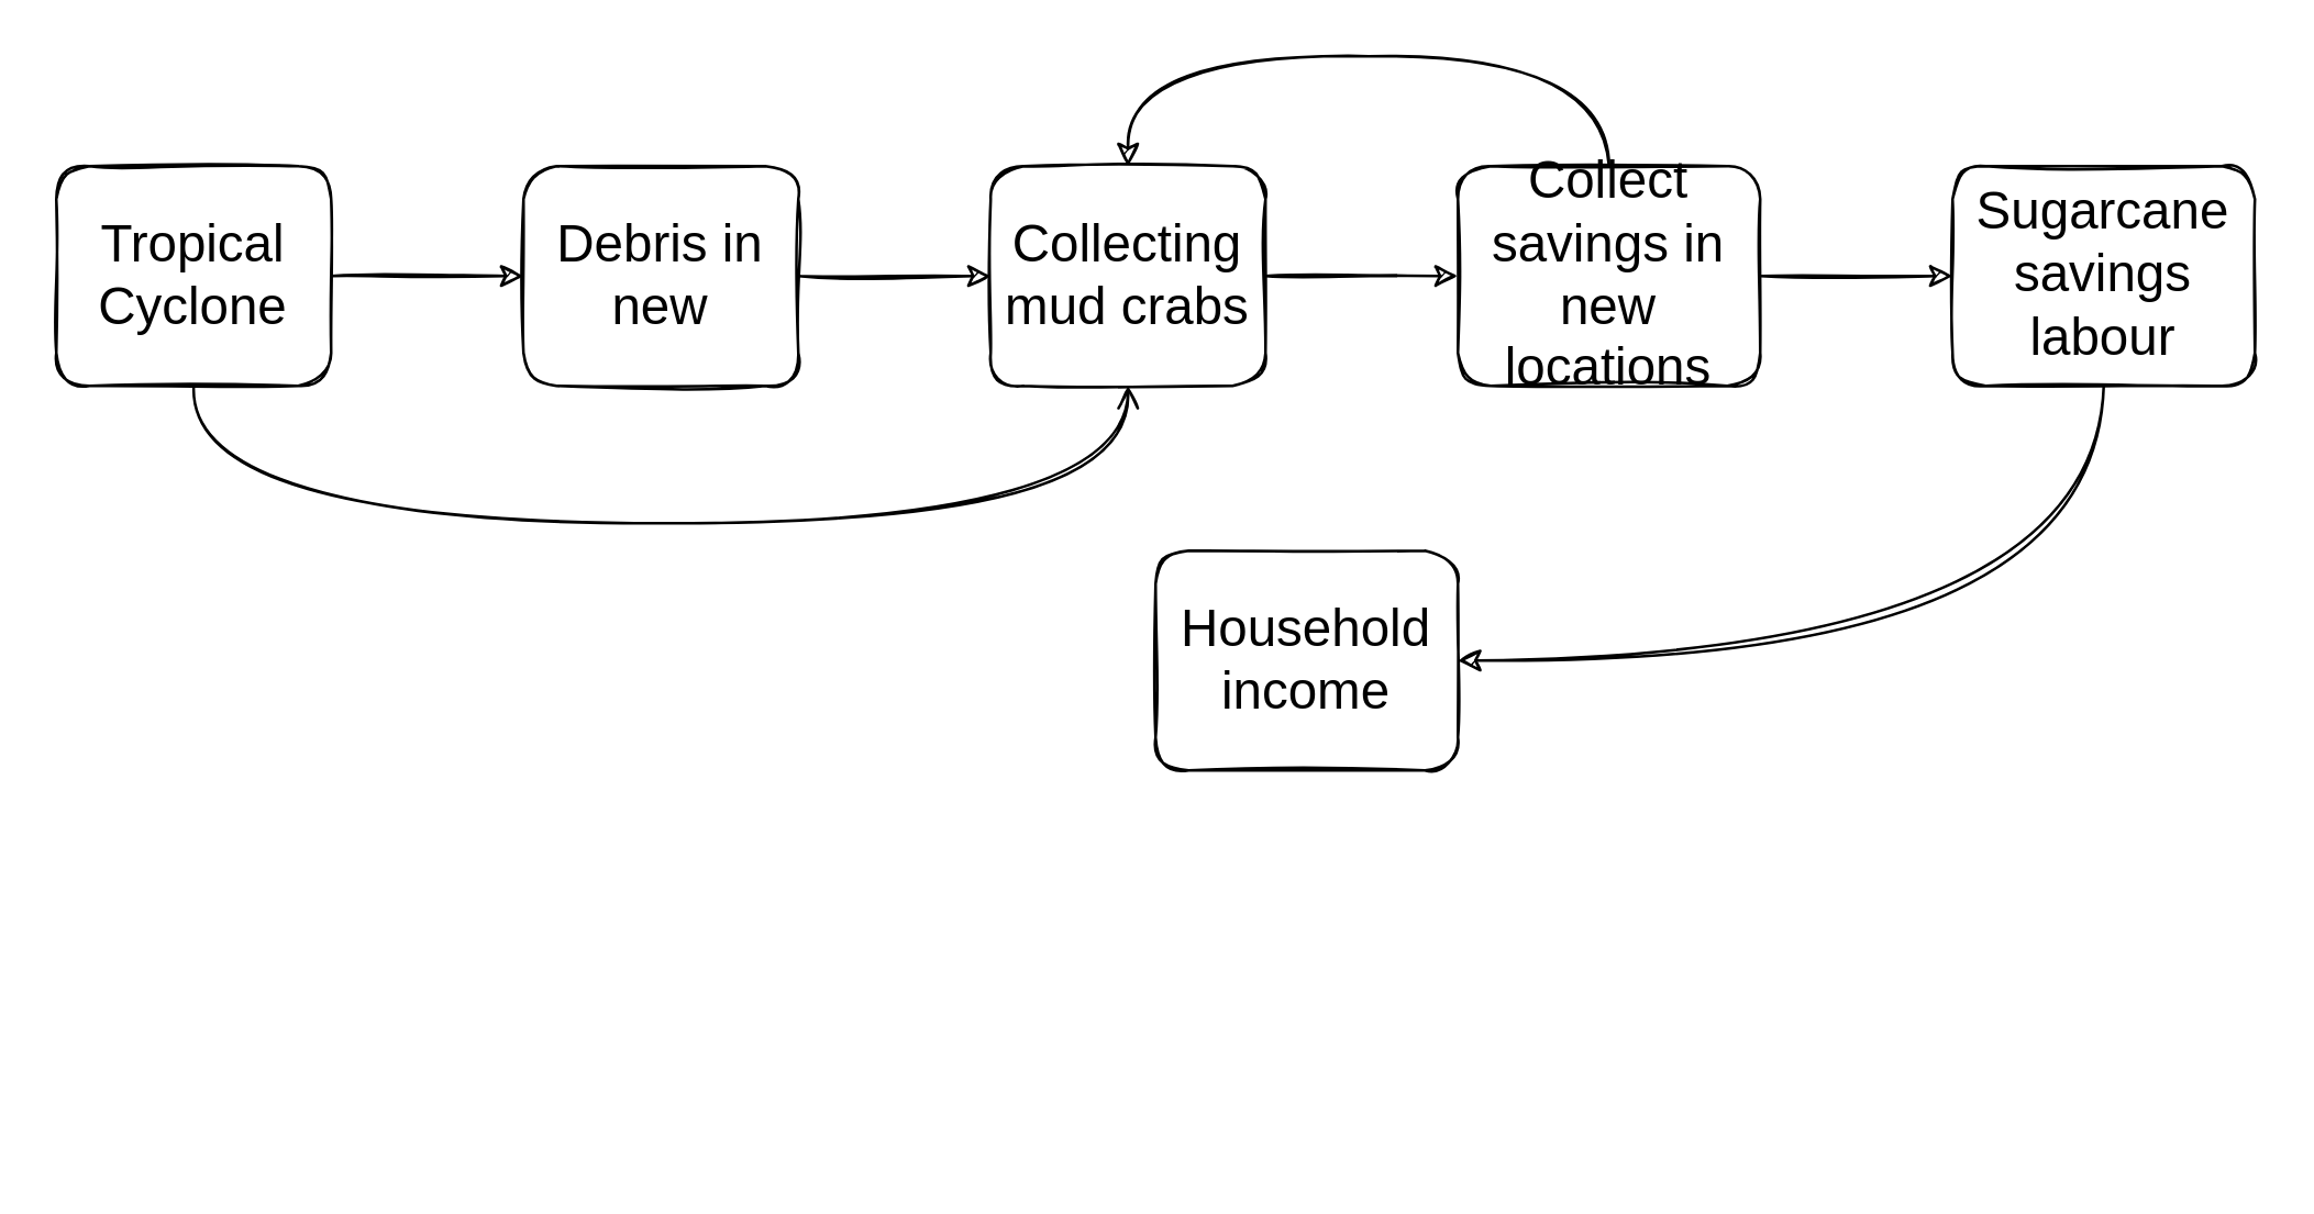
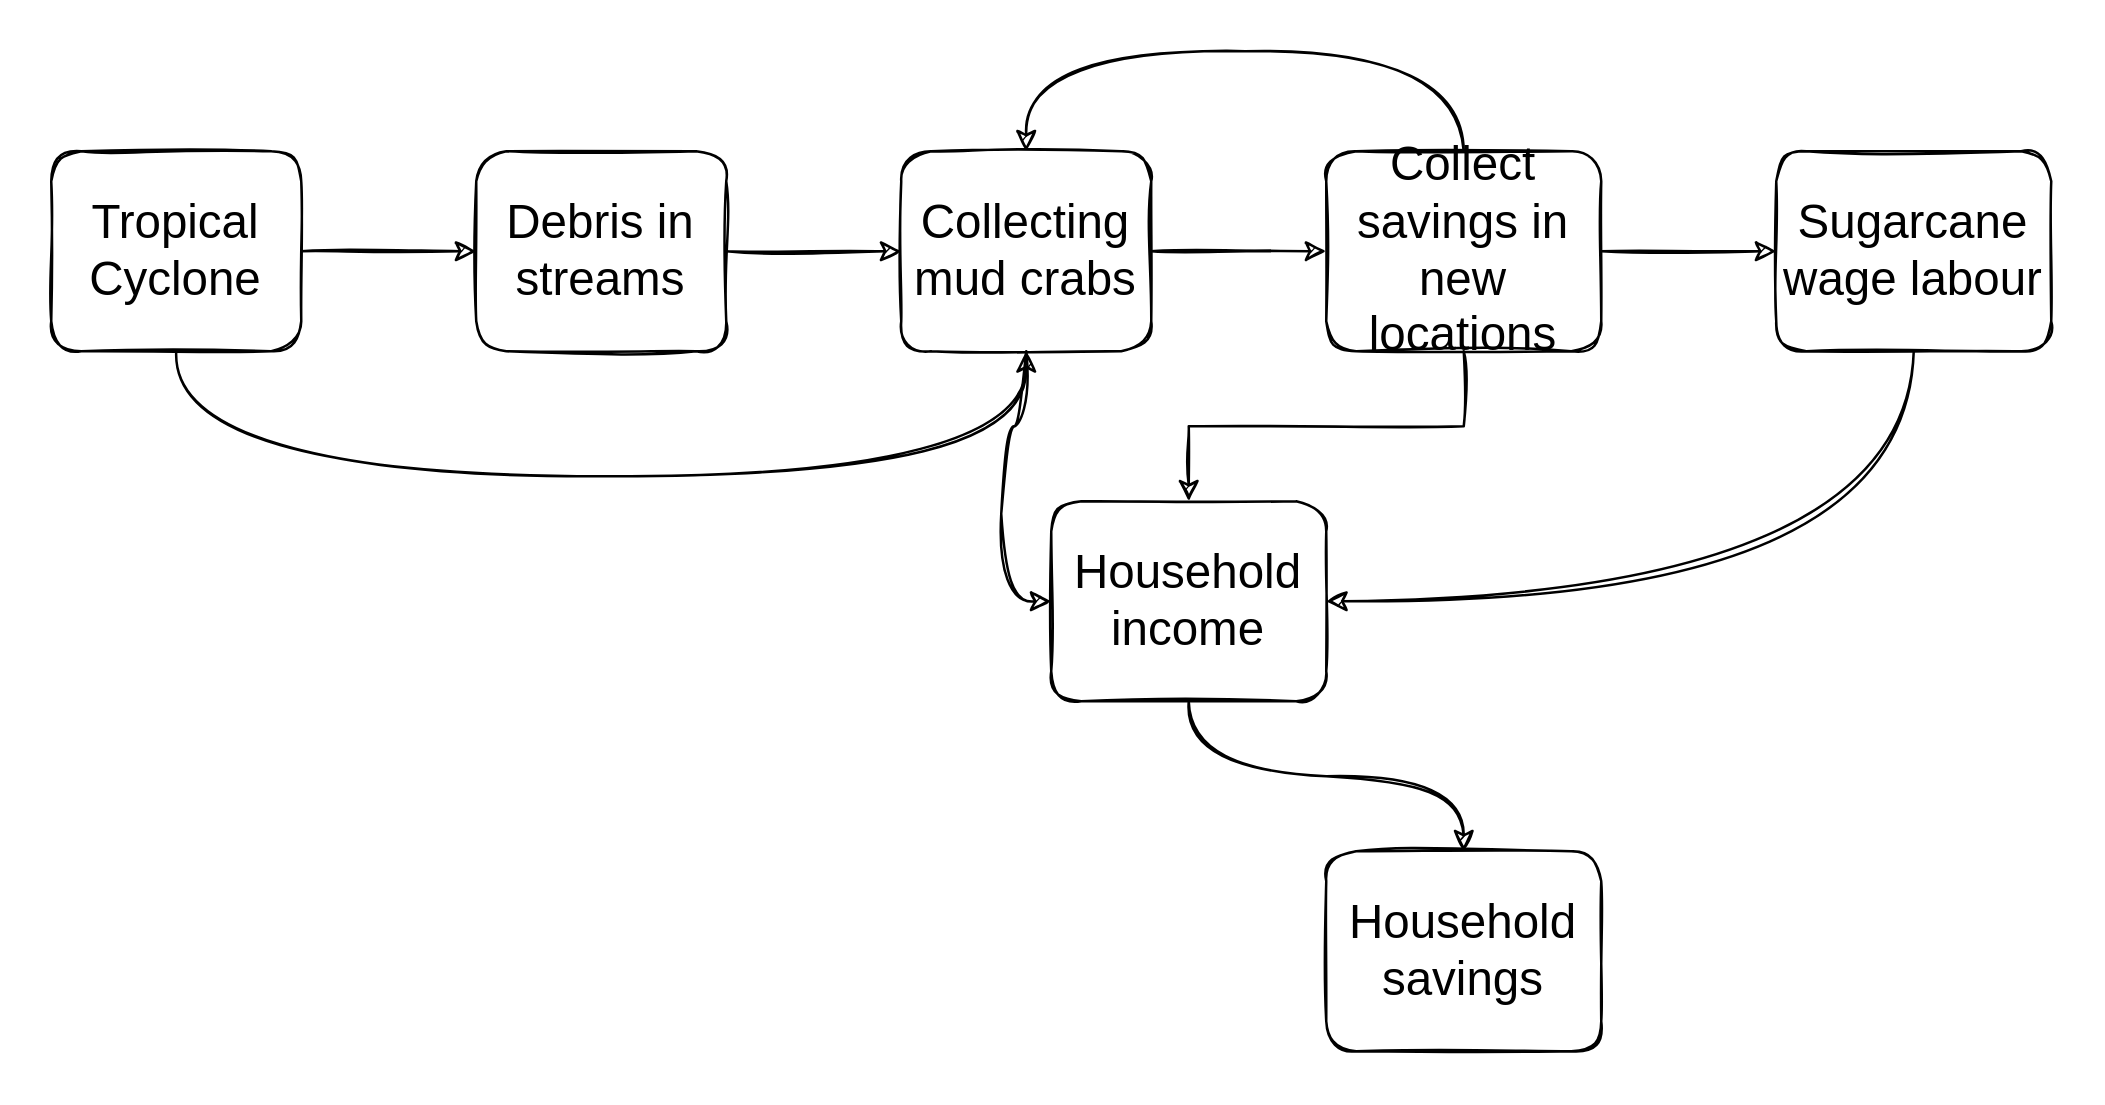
- <mxCell id="12" value="&lt;font style=&quot;font-size: 19px&quot;&gt;Debris in new&lt;/font&gt;" style="text;html=1;fillColor=none;align=center;verticalAlign=middle;whiteSpace=wrap;rounded=1;strokeColor=#000000;shadow=0;sketch=1;" vertex="1" parent="1"><mxGeometry x="190" y="60" width="100" height="80" as="geometry" /></mxCell>
+ <mxCell id="12" value="&lt;font style=&quot;font-size: 19px&quot;&gt;Debris in streams&lt;/font&gt;" style="text;html=1;fillColor=none;align=center;verticalAlign=middle;whiteSpace=wrap;rounded=1;strokeColor=#000000;shadow=0;sketch=1;" vertex="1" parent="1"><mxGeometry x="190" y="60" width="100" height="80" as="geometry" /></mxCell>
- <mxCell id="3" value="&lt;span style=&quot;font-size: 19px&quot;&gt;Sugarcane savings labour&lt;/span&gt;" style="text;html=1;fillColor=none;align=center;verticalAlign=middle;whiteSpace=wrap;rounded=1;strokeColor=#000000;shadow=0;sketch=1;" vertex="1" parent="1"><mxGeometry x="710" y="60" width="110" height="80" as="geometry" /></mxCell>
+ <mxCell id="3" value="&lt;span style=&quot;font-size: 19px&quot;&gt;Sugarcane wage labour&lt;/span&gt;" style="text;html=1;fillColor=none;align=center;verticalAlign=middle;whiteSpace=wrap;rounded=1;strokeColor=#000000;shadow=0;sketch=1;" vertex="1" parent="1"><mxGeometry x="710" y="60" width="110" height="80" as="geometry" /></mxCell>
+ <mxCell id="9" value="" style="edgeStyle=orthogonalEdgeStyle;rounded=0;orthogonalLoop=1;jettySize=auto;html=1;sketch=1;" edge="1" parent="1" source="10" target="17"><mxGeometry relative="1" as="geometry" /></mxCell>
- <mxCell id="14" style="edgeStyle=orthogonalEdgeStyle;rounded=0;orthogonalLoop=1;jettySize=auto;html=1;exitX=0.5;exitY=1;exitDx=0;exitDy=0;sketch=1;entryX=0.5;entryY=1;entryDx=0;entryDy=0;curved=1;endArrow=open;" edge="1" parent="1" source="15" target="7"><mxGeometry relative="1" as="geometry"><Array as="points"><mxPoint x="70" y="190" /><mxPoint x="410" y="190" /></Array><mxPoint x="400" y="150" as="targetPoint" /></mxGeometry></mxCell>
+ <mxCell id="14" style="edgeStyle=orthogonalEdgeStyle;rounded=0;orthogonalLoop=1;jettySize=auto;html=1;exitX=0.5;exitY=1;exitDx=0;exitDy=0;sketch=1;entryX=0.5;entryY=1;entryDx=0;entryDy=0;curved=1;" edge="1" parent="1" source="15" target="7"><mxGeometry relative="1" as="geometry"><Array as="points"><mxPoint x="70" y="190" /><mxPoint x="410" y="190" /></Array><mxPoint x="400" y="150" as="targetPoint" /></mxGeometry></mxCell>
+ <mxCell id="6" style="edgeStyle=orthogonalEdgeStyle;rounded=0;sketch=1;orthogonalLoop=1;jettySize=auto;html=1;entryX=0;entryY=0.5;entryDx=0;entryDy=0;exitX=0.5;exitY=1;exitDx=0;exitDy=0;curved=1;" edge="1" parent="1" source="7" target="17"><mxGeometry relative="1" as="geometry" /></mxCell>
+ <mxCell id="16" value="" style="edgeStyle=orthogonalEdgeStyle;curved=1;rounded=0;sketch=1;orthogonalLoop=1;jettySize=auto;html=1;" edge="1" parent="1" source="17" target="18"><mxGeometry relative="1" as="geometry" /></mxCell>
+ <mxCell id="18" value="&lt;font style=&quot;font-size: 19px&quot;&gt;Household savings&lt;/font&gt;" style="text;html=1;fillColor=none;align=center;verticalAlign=middle;whiteSpace=wrap;rounded=1;strokeColor=#000000;shadow=0;sketch=1;" vertex="1" parent="1"><mxGeometry x="530" y="340" width="110" height="80" as="geometry" /></mxCell>
